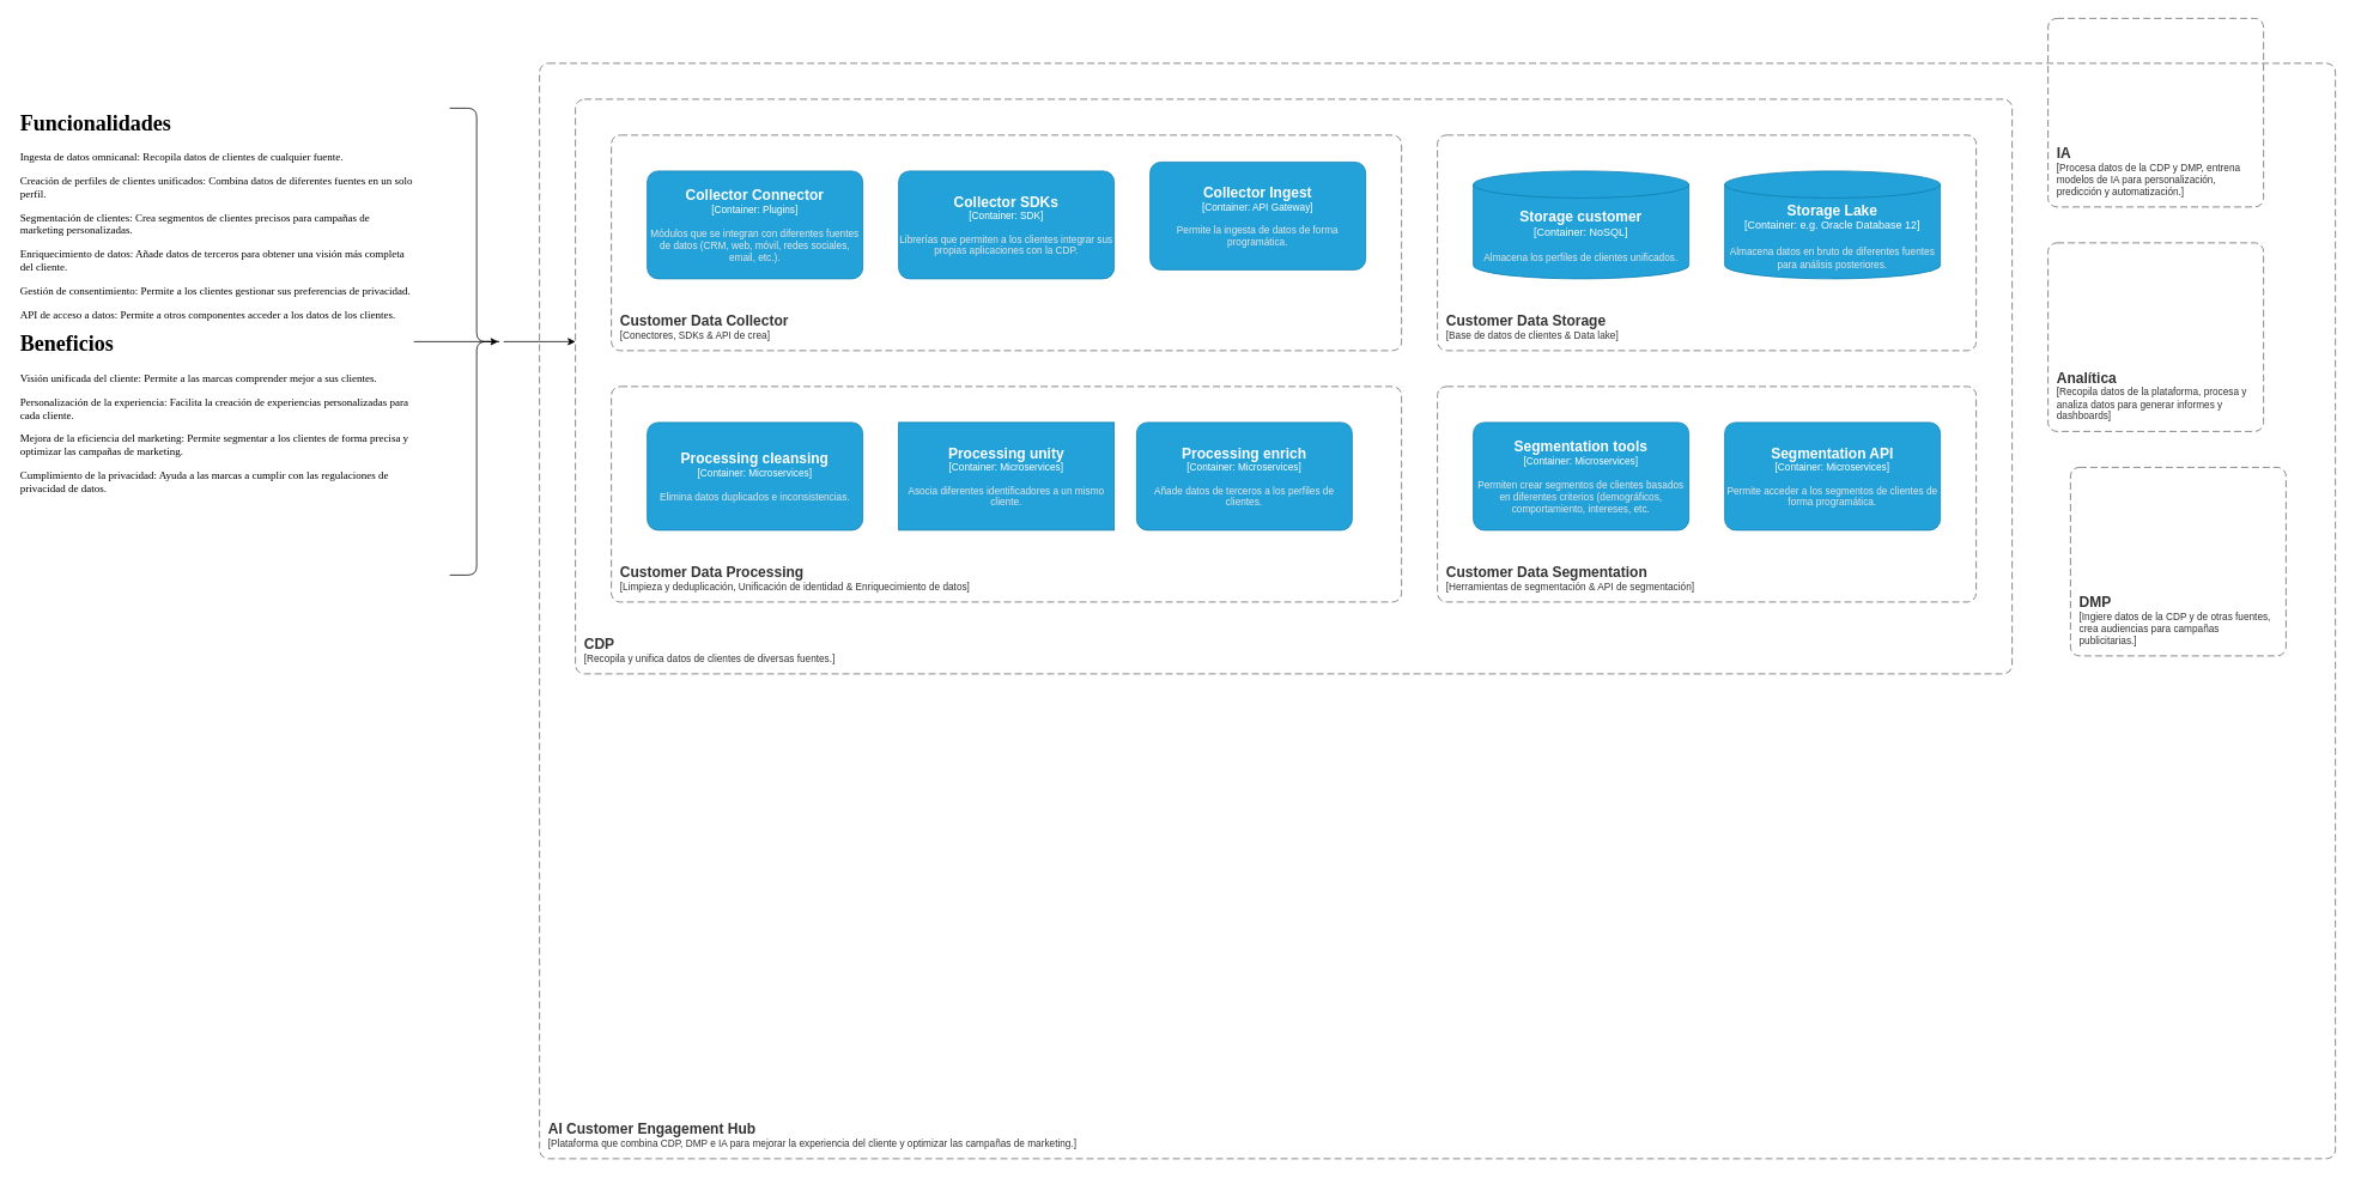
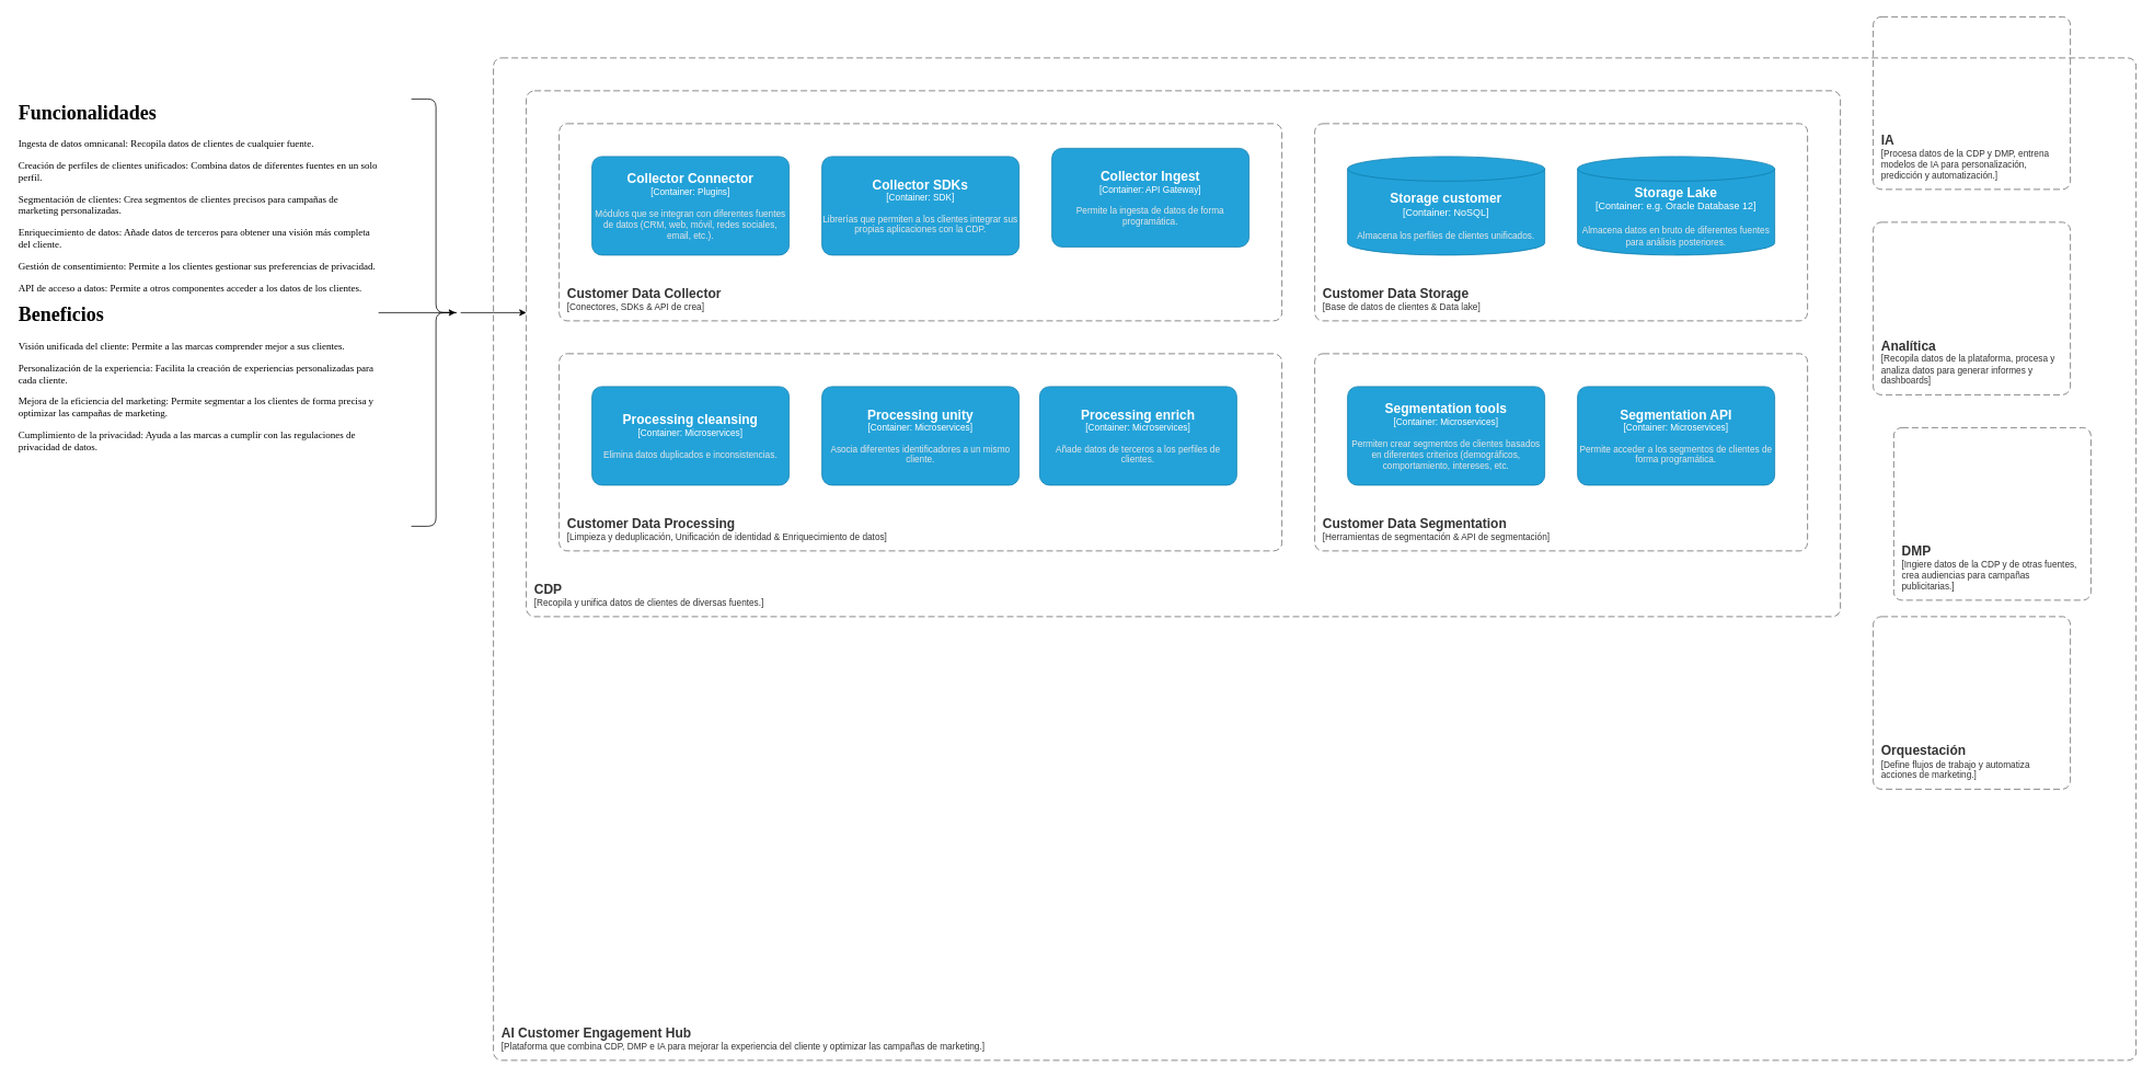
- <mxCell id="17" value="&lt;font style=&quot;font-size: 16px&quot;&gt;&lt;b&gt;Processing unity&lt;/b&gt;&lt;/font&gt;&lt;div&gt;[Container: Microservices]&lt;/div&gt;&lt;br&gt;&lt;div&gt;&lt;font style=&quot;font-size: 11px&quot;&gt;&lt;font color=&quot;#E6E6E6&quot;&gt;Asocia diferentes identificadores a un mismo cliente.&lt;/font&gt;&lt;/div&gt;" style="whiteSpace=wrap;html=1;fontSize=11;labelBackgroundColor=none;fillColor=#23A2D9;fontColor=#ffffff;align=center;arcSize=10;strokeColor=#0E7DAD;metaEdit=1;resizable=0;points=[[0.25,0,0],[0.5,0,0],[0.75,0,0],[1,0.25,0],[1,0.5,0],[1,0.75,0],[0.75,1,0],[0.5,1,0],[0.25,1,0],[0,0.75,0],[0,0.5,0],[0,0.25,0]];rounded=0;" vertex="1" parent="1"><mxGeometry x="1000" y="470" width="240" height="120" as="geometry" /></mxCell>
+ <mxCell id="17" value="&lt;font style=&quot;font-size: 16px&quot;&gt;&lt;b&gt;Processing unity&lt;/b&gt;&lt;/font&gt;&lt;div&gt;[Container: Microservices]&lt;/div&gt;&lt;br&gt;&lt;div&gt;&lt;font style=&quot;font-size: 11px&quot;&gt;&lt;font color=&quot;#E6E6E6&quot;&gt;Asocia diferentes identificadores a un mismo cliente.&lt;/font&gt;&lt;/div&gt;" style="rounded=1;whiteSpace=wrap;html=1;fontSize=11;labelBackgroundColor=none;fillColor=#23A2D9;fontColor=#ffffff;align=center;arcSize=10;strokeColor=#0E7DAD;metaEdit=1;resizable=0;points=[[0.25,0,0],[0.5,0,0],[0.75,0,0],[1,0.25,0],[1,0.5,0],[1,0.75,0],[0.75,1,0],[0.5,1,0],[0.25,1,0],[0,0.75,0],[0,0.5,0],[0,0.25,0]];" vertex="1" parent="1"><mxGeometry x="1000" y="470" width="240" height="120" as="geometry" /></mxCell>
+ <mxCell id="6" value="&lt;font style=&quot;font-size: 16px&quot;&gt;&lt;b&gt;&lt;div style=&quot;text-align: left&quot;&gt;Orquestación&lt;/div&gt;&lt;/b&gt;&lt;/font&gt;&lt;div style=&quot;text-align: left&quot;&gt;[Define flujos de trabajo y automatiza acciones de marketing.]&lt;/div&gt;" style="rounded=1;fontSize=11;whiteSpace=wrap;html=1;dashed=1;arcSize=20;fillColor=none;strokeColor=#666666;fontColor=#333333;labelBackgroundColor=none;align=left;verticalAlign=bottom;labelBorderColor=none;spacingTop=0;spacing=10;dashPattern=8 4;metaEdit=1;rotatable=0;perimeter=rectanglePerimeter;noLabel=0;labelPadding=0;allowArrows=0;connectable=0;expand=0;recursiveResize=0;editable=1;pointerEvents=0;absoluteArcSize=1;points=[[0.25,0,0],[0.5,0,0],[0.75,0,0],[1,0.25,0],[1,0.5,0],[1,0.75,0],[0.75,1,0],[0.5,1,0],[0.25,1,0],[0,0.75,0],[0,0.5,0],[0,0.25,0]];" vertex="1" parent="1"><mxGeometry x="2280" y="750" width="240" height="210" as="geometry" /></mxCell>
